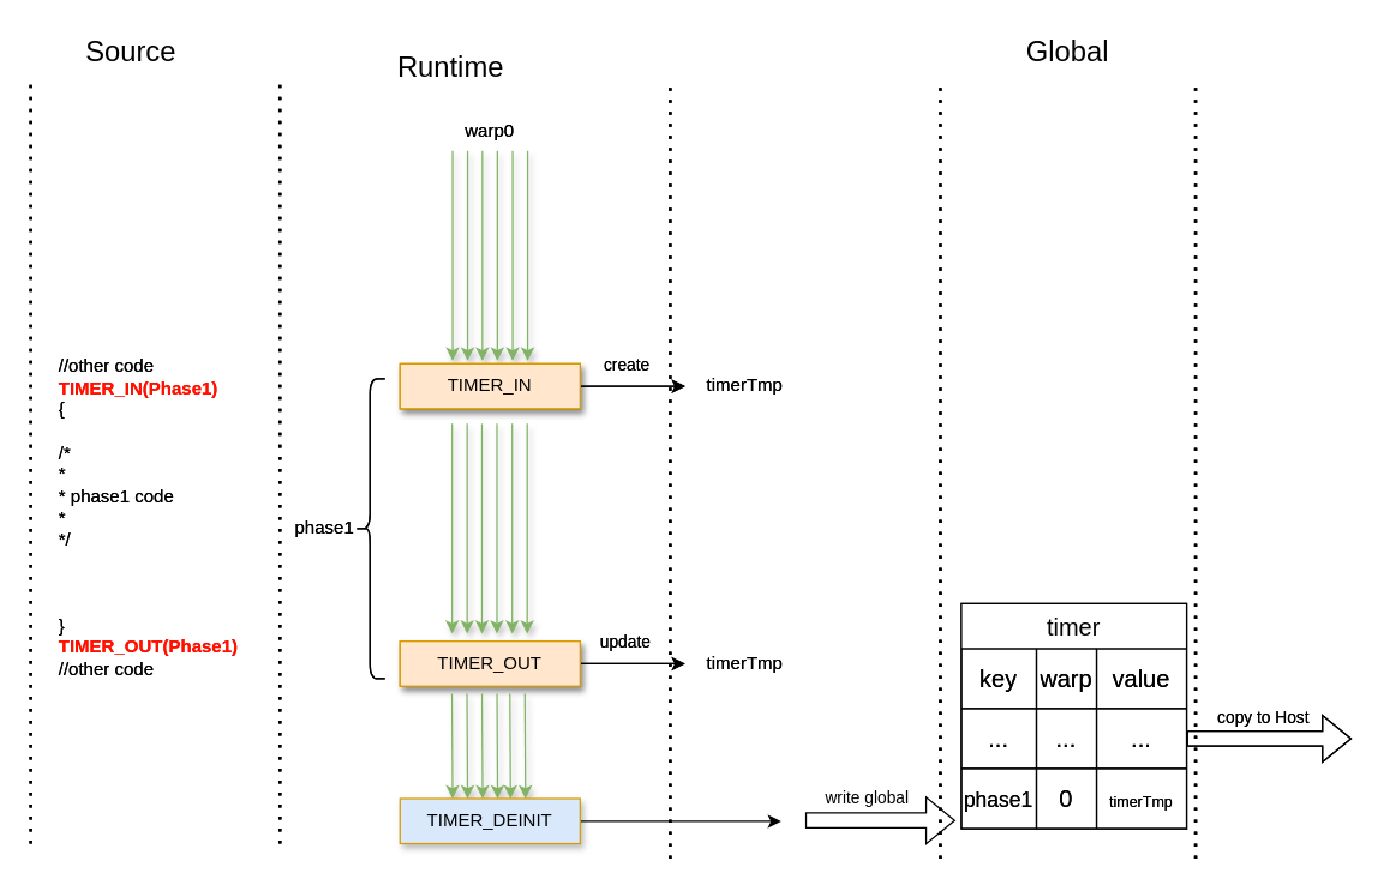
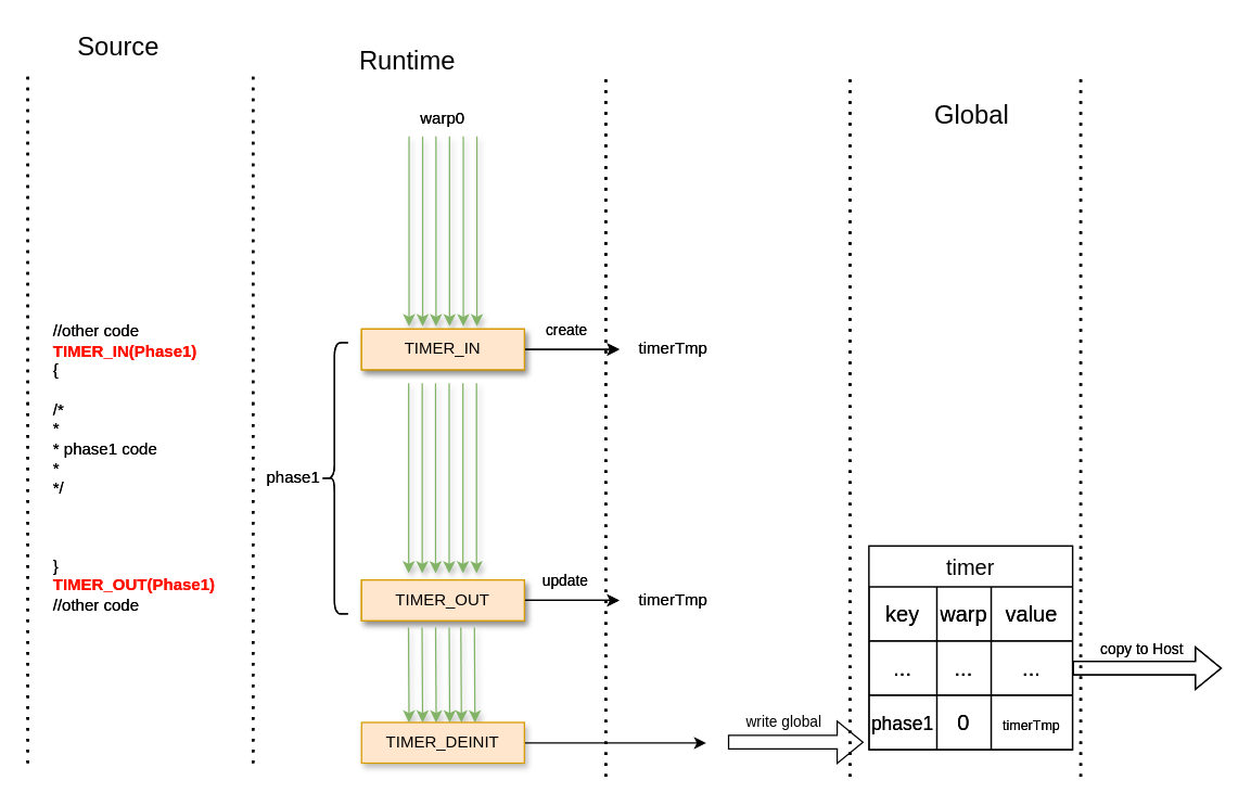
- <mxCell id="65" value="Global" style="text;html=1;align=center;verticalAlign=middle;whiteSpace=wrap;rounded=0;fontSize=19;" vertex="1" parent="1"><mxGeometry x="681" y="20" width="60" height="30" as="geometry" /></mxCell>
+ <mxCell id="65" value="Global" style="text;html=1;align=center;verticalAlign=middle;whiteSpace=wrap;rounded=0;fontSize=19;" vertex="1" parent="1"><mxGeometry x="686" y="70" width="60" height="30" as="geometry" /></mxCell>
- <mxCell id="90" value="TIMER_DEINIT" style="rounded=0;whiteSpace=wrap;html=1;fillColor=#dae8fc;strokeColor=#d79b00;shadow=1;" vertex="1" parent="1"><mxGeometry x="266" y="532" width="120" height="30" as="geometry" /></mxCell>
+ <mxCell id="90" value="TIMER_DEINIT" style="rounded=0;whiteSpace=wrap;html=1;fillColor=#ffe6cc;strokeColor=#d79b00;shadow=1;" vertex="1" parent="1"><mxGeometry x="266" y="532" width="120" height="30" as="geometry" /></mxCell>
